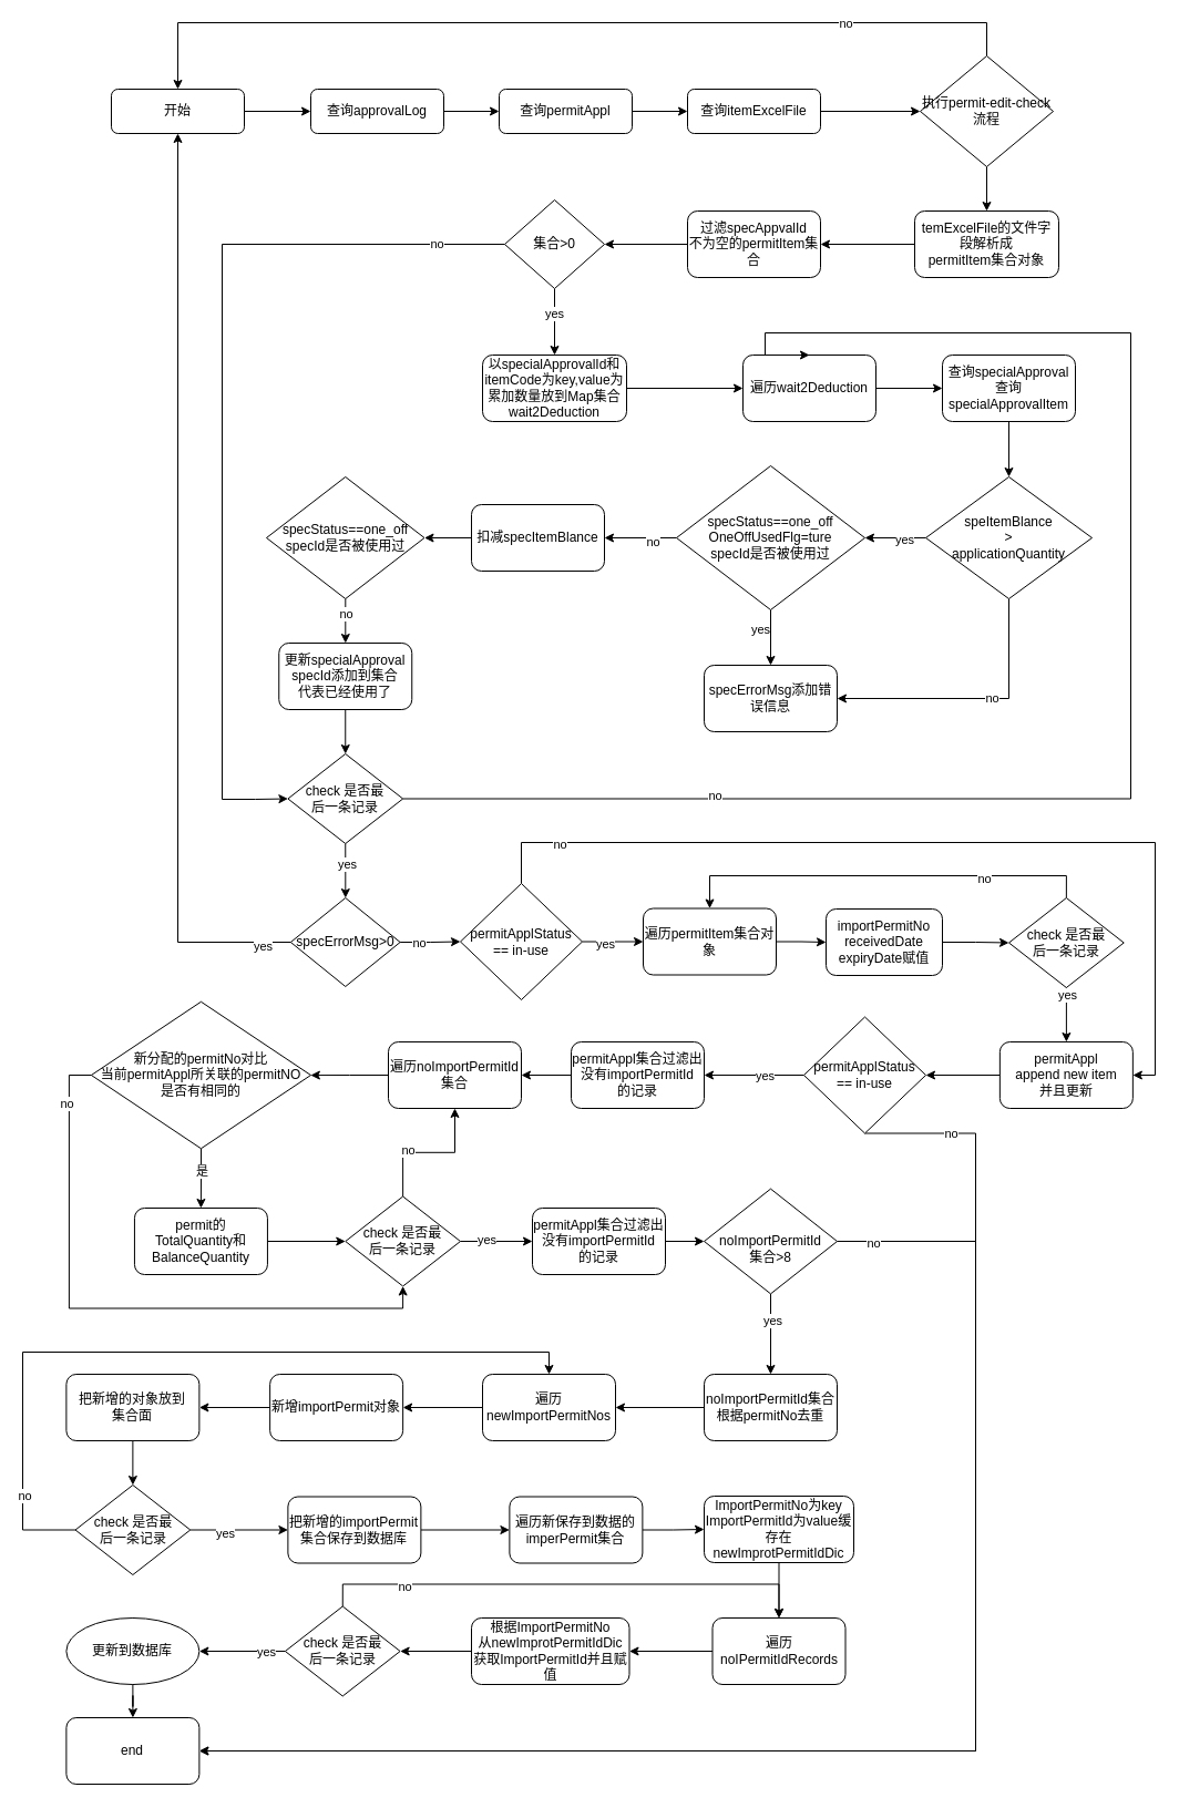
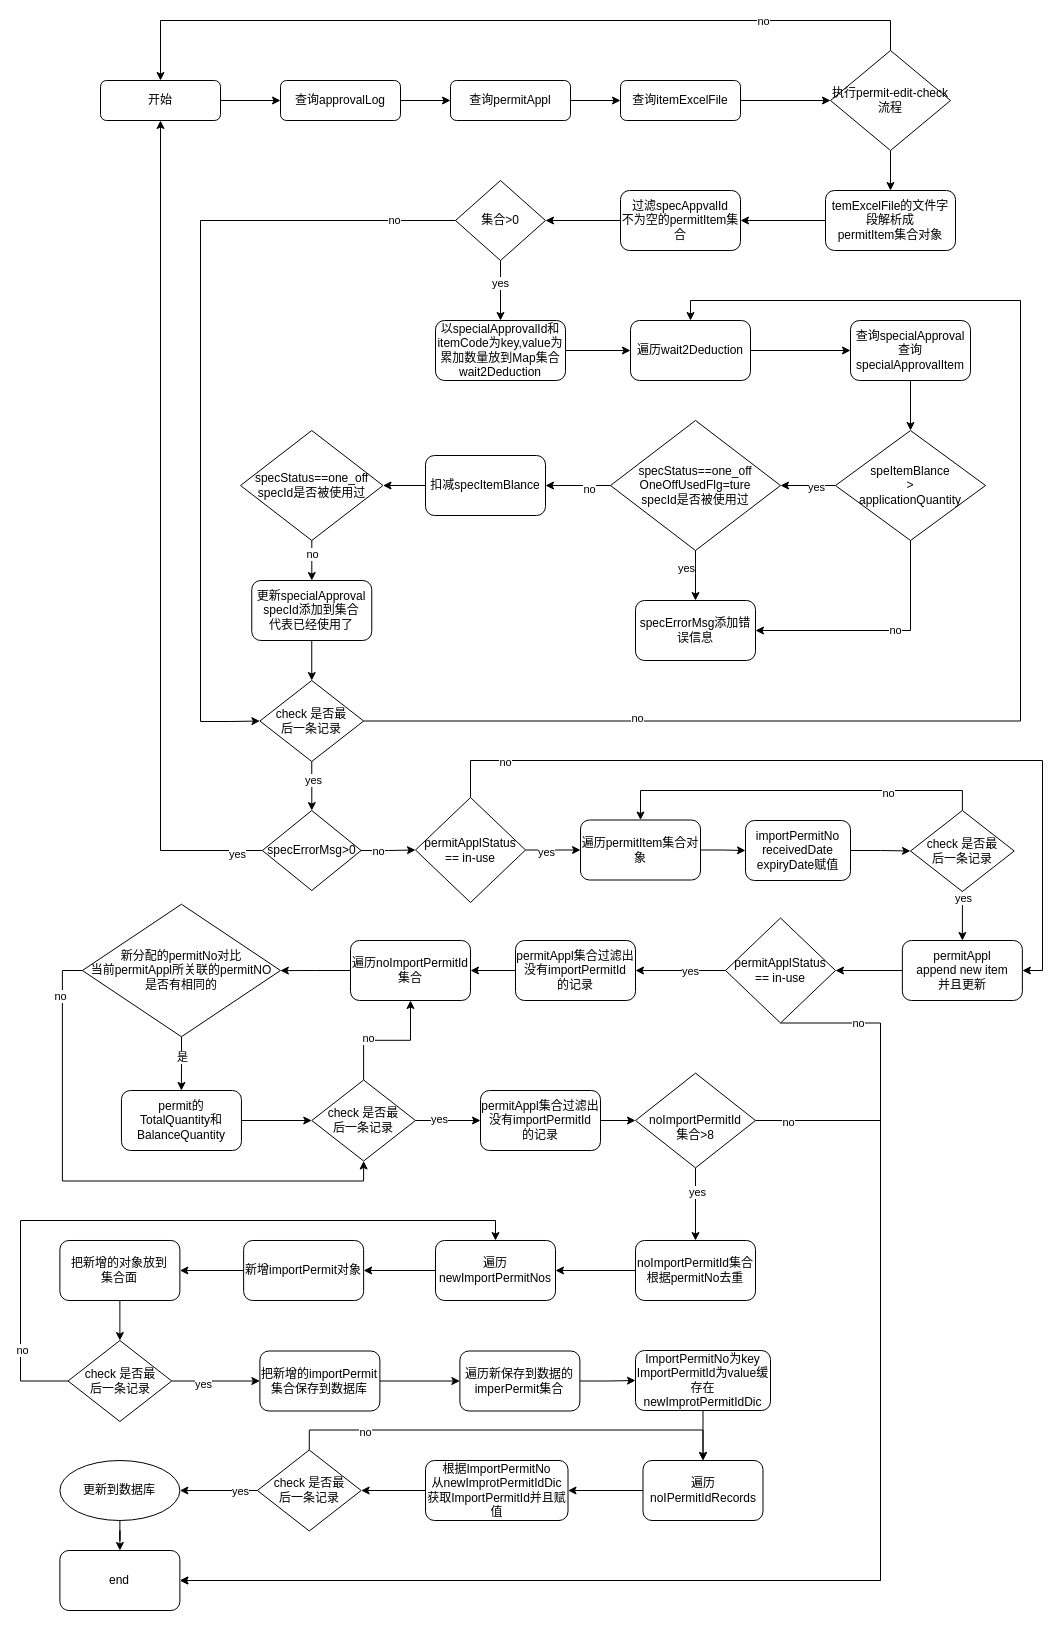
- <mxCell id="26" value="遍历wait2Deduction" style="whiteSpace=wrap;html=1;rounded=1;" vertex="1" parent="1"><mxGeometry x="670" y="320" width="120" height="60" as="geometry" /></mxCell>
+ <mxCell id="26" value="遍历wait2Deduction" style="whiteSpace=wrap;html=1;rounded=1;" vertex="1" parent="1"><mxGeometry x="630" y="320" width="120" height="60" as="geometry" /></mxCell>
